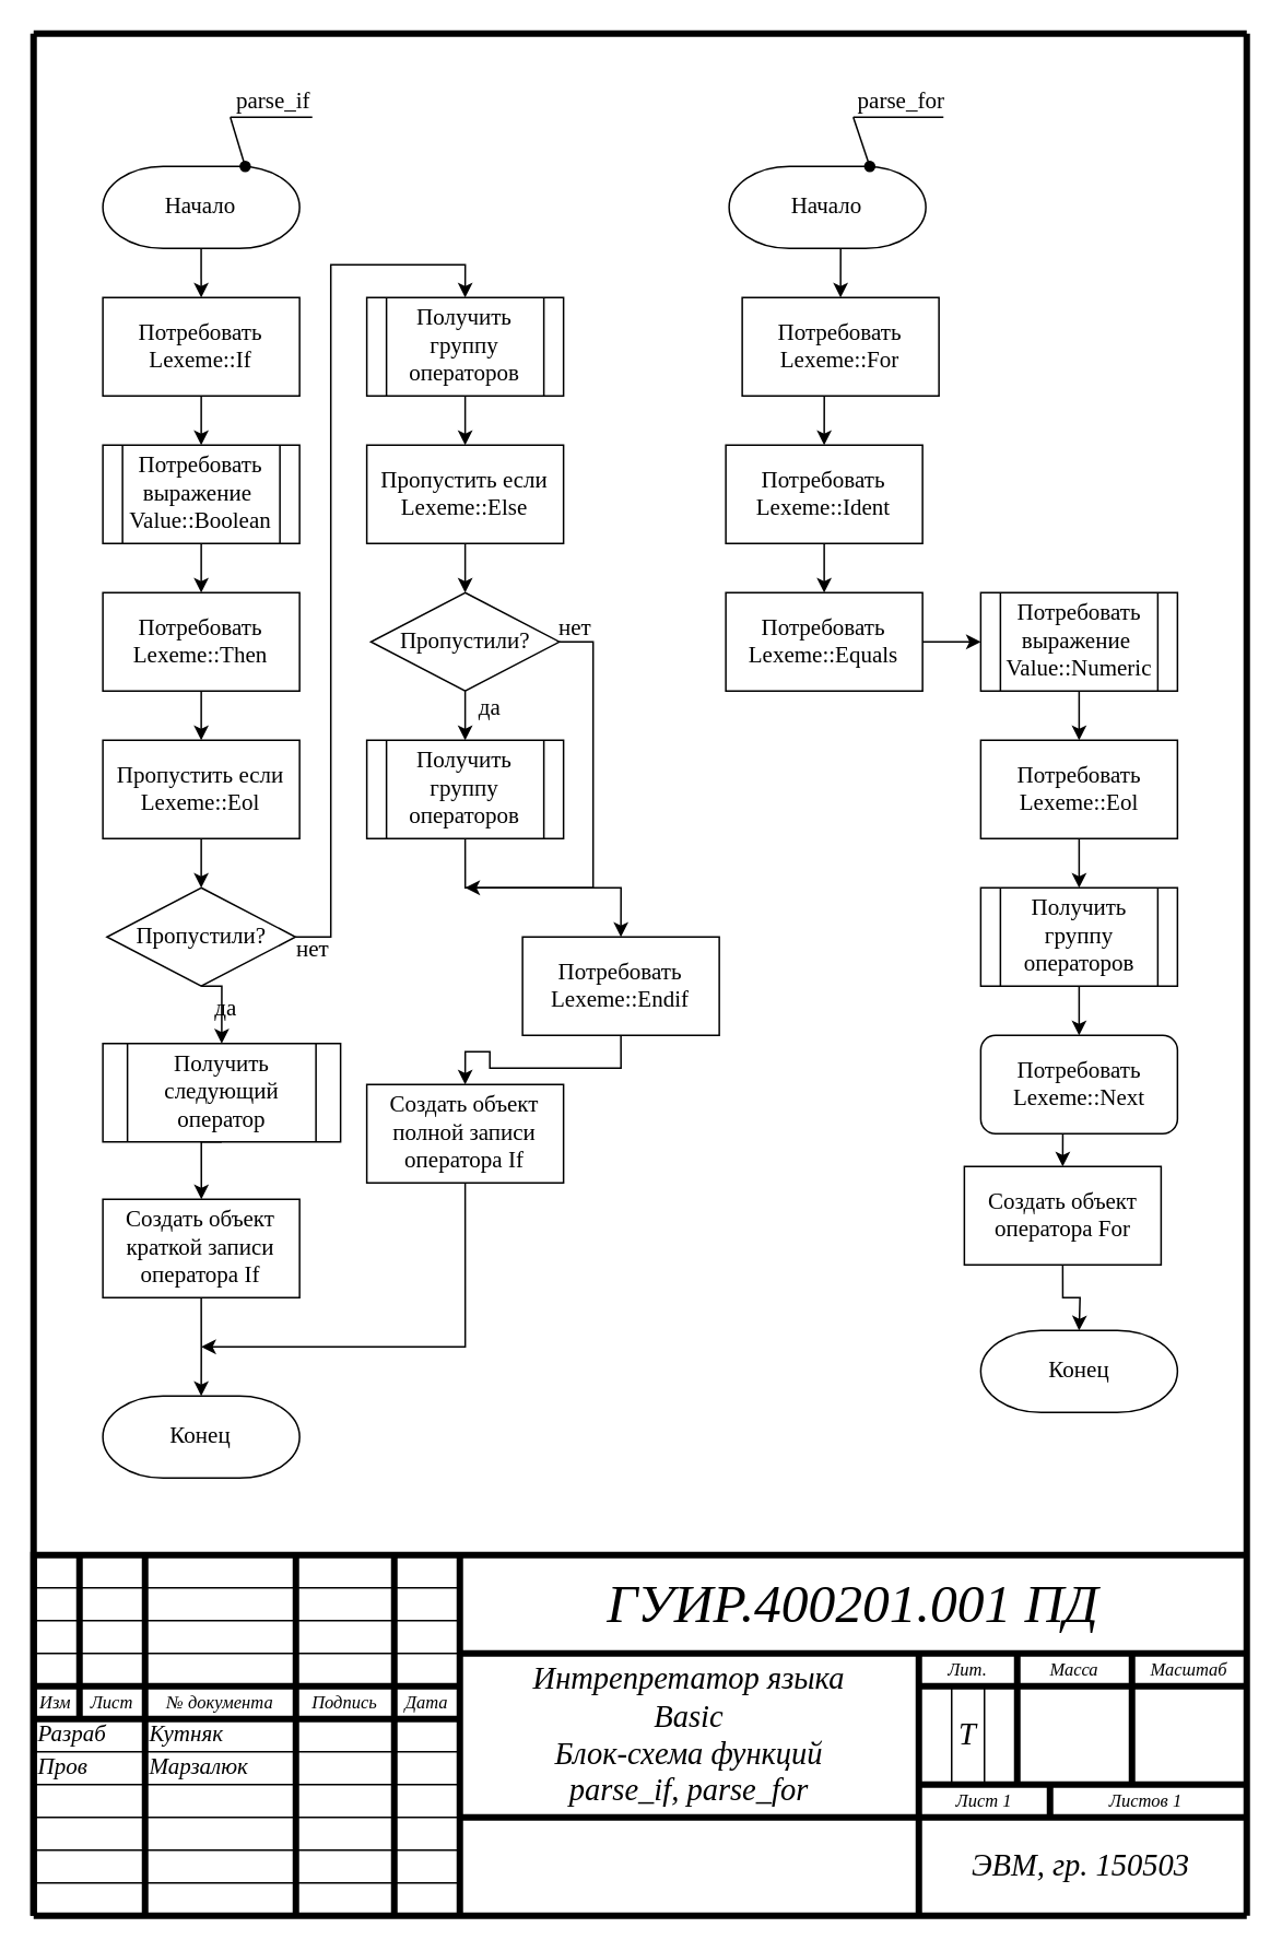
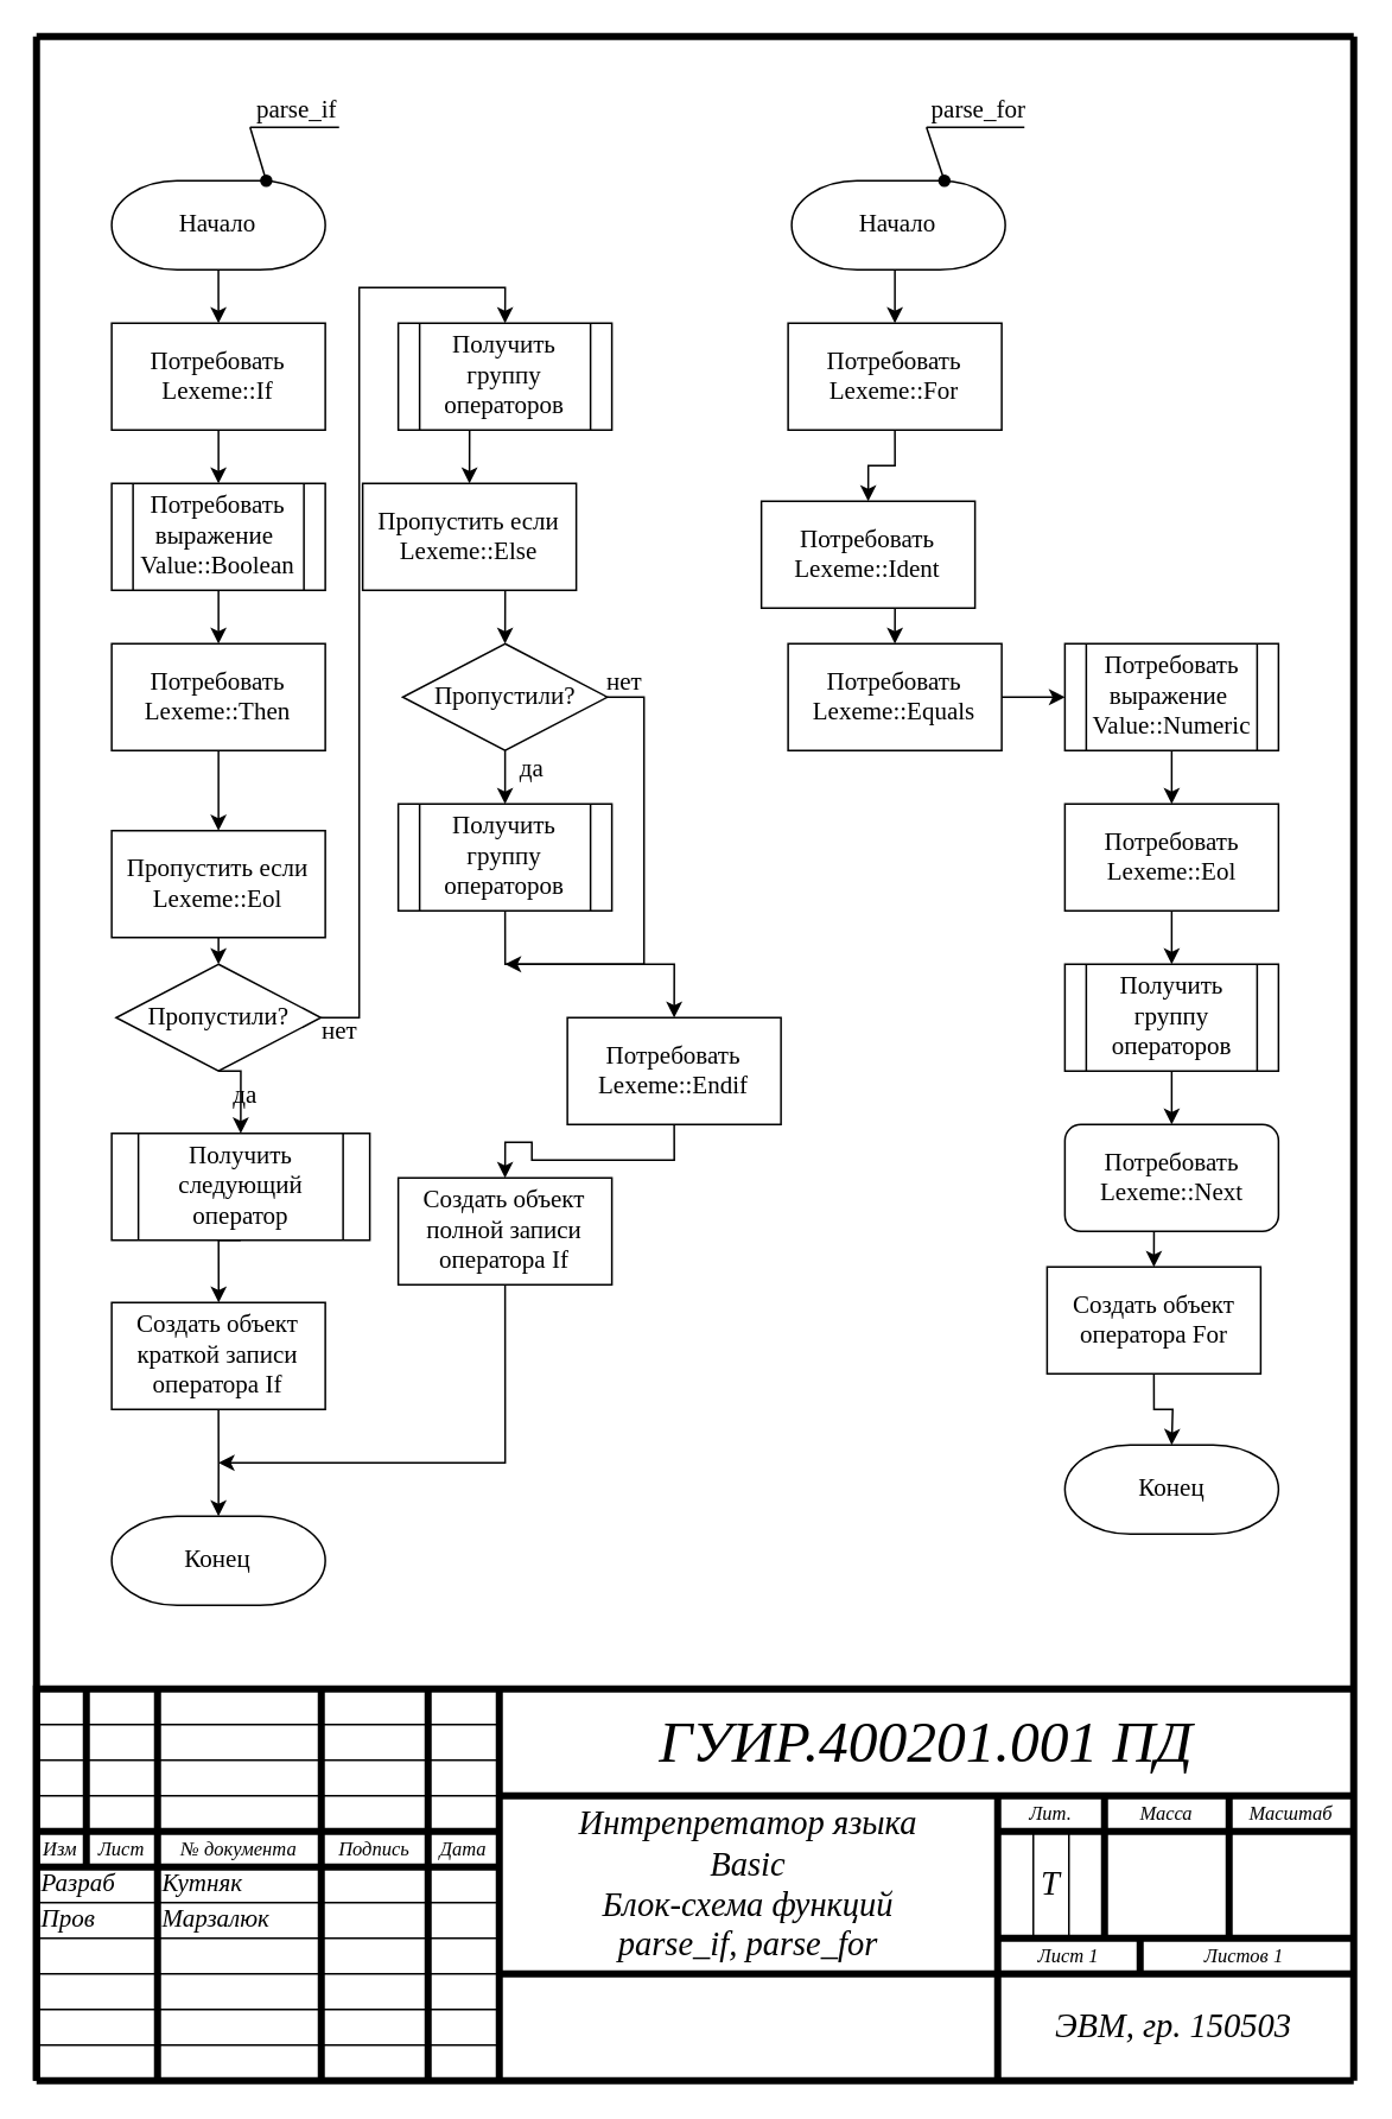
- <mxCell id="83" value="Потребовать&lt;br&gt;Lexeme::For" style="rounded=0;whiteSpace=wrap;html=1;fontFamily=GOST type B;fontSize=14;fontSource=https%3A%2F%2Fdrive.google.com%2Fuc%3Fexport%3Ddownload%26id%3D1UrnLVkHcLbHLojcf2ejICCGZ1GY9liKW;" parent="1" vertex="1"><mxGeometry x="452.25" y="181" width="120" height="60" as="geometry" /></mxCell>
+ <mxCell id="83" value="Потребовать&lt;br&gt;Lexeme::For" style="rounded=0;whiteSpace=wrap;html=1;fontFamily=GOST type B;fontSize=14;fontSource=https%3A%2F%2Fdrive.google.com%2Fuc%3Fexport%3Ddownload%26id%3D1UrnLVkHcLbHLojcf2ejICCGZ1GY9liKW;" parent="1" vertex="1"><mxGeometry x="442.25" y="181" width="120" height="60" as="geometry" /></mxCell>
- <mxCell id="71" value="Пропустить если&lt;br&gt;Lexeme::Else" style="rounded=0;whiteSpace=wrap;html=1;fontFamily=GOST type B;fontSize=14;fontSource=https%3A%2F%2Fdrive.google.com%2Fuc%3Fexport%3Ddownload%26id%3D1UrnLVkHcLbHLojcf2ejICCGZ1GY9liKW;" parent="1" vertex="1"><mxGeometry x="223.25" y="271" width="120" height="60" as="geometry" /></mxCell>
+ <mxCell id="71" value="Пропустить если&lt;br&gt;Lexeme::Else" style="rounded=0;whiteSpace=wrap;html=1;fontFamily=GOST type B;fontSize=14;fontSource=https%3A%2F%2Fdrive.google.com%2Fuc%3Fexport%3Ddownload%26id%3D1UrnLVkHcLbHLojcf2ejICCGZ1GY9liKW;" parent="1" vertex="1"><mxGeometry x="203.25" y="271" width="120" height="60" as="geometry" /></mxCell>
- <mxCell id="89" value="Потребовать&lt;br&gt;Lexeme::Ident" style="rounded=0;whiteSpace=wrap;html=1;fontFamily=GOST type B;fontSize=14;fontSource=https%3A%2F%2Fdrive.google.com%2Fuc%3Fexport%3Ddownload%26id%3D1UrnLVkHcLbHLojcf2ejICCGZ1GY9liKW;" parent="1" vertex="1"><mxGeometry x="442.25" y="271" width="120" height="60" as="geometry" /></mxCell>
+ <mxCell id="89" value="Потребовать&lt;br&gt;Lexeme::Ident" style="rounded=0;whiteSpace=wrap;html=1;fontFamily=GOST type B;fontSize=14;fontSource=https%3A%2F%2Fdrive.google.com%2Fuc%3Fexport%3Ddownload%26id%3D1UrnLVkHcLbHLojcf2ejICCGZ1GY9liKW;" parent="1" vertex="1"><mxGeometry x="427.25" y="281" width="120" height="60" as="geometry" /></mxCell>
- <mxCell id="60" value="Пропустить если&lt;br&gt;Lexeme::Eol" style="rounded=0;whiteSpace=wrap;html=1;fontFamily=GOST type B;fontSize=14;fontSource=https%3A%2F%2Fdrive.google.com%2Fuc%3Fexport%3Ddownload%26id%3D1UrnLVkHcLbHLojcf2ejICCGZ1GY9liKW;" parent="1" vertex="1"><mxGeometry x="62.25" y="451" width="120" height="60" as="geometry" /></mxCell>
+ <mxCell id="60" value="Пропустить если&lt;br&gt;Lexeme::Eol" style="rounded=0;whiteSpace=wrap;html=1;fontFamily=GOST type B;fontSize=14;fontSource=https%3A%2F%2Fdrive.google.com%2Fuc%3Fexport%3Ddownload%26id%3D1UrnLVkHcLbHLojcf2ejICCGZ1GY9liKW;" parent="1" vertex="1"><mxGeometry x="62.25" y="466" width="120" height="60" as="geometry" /></mxCell>
